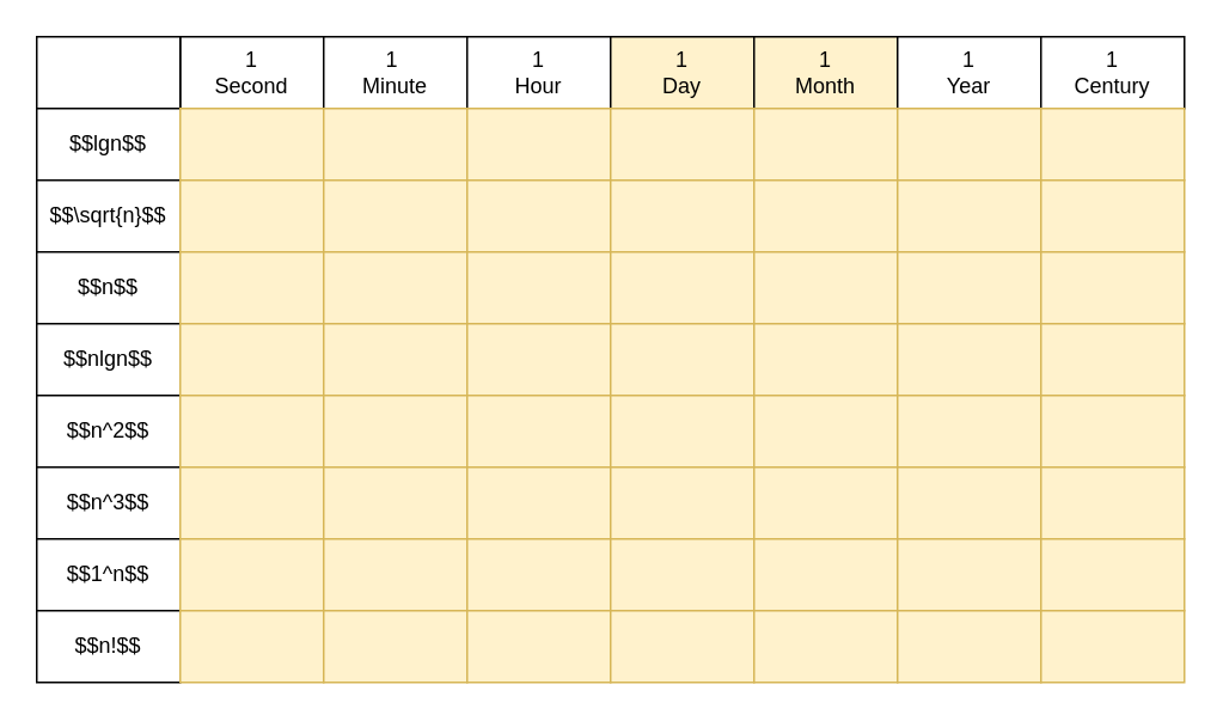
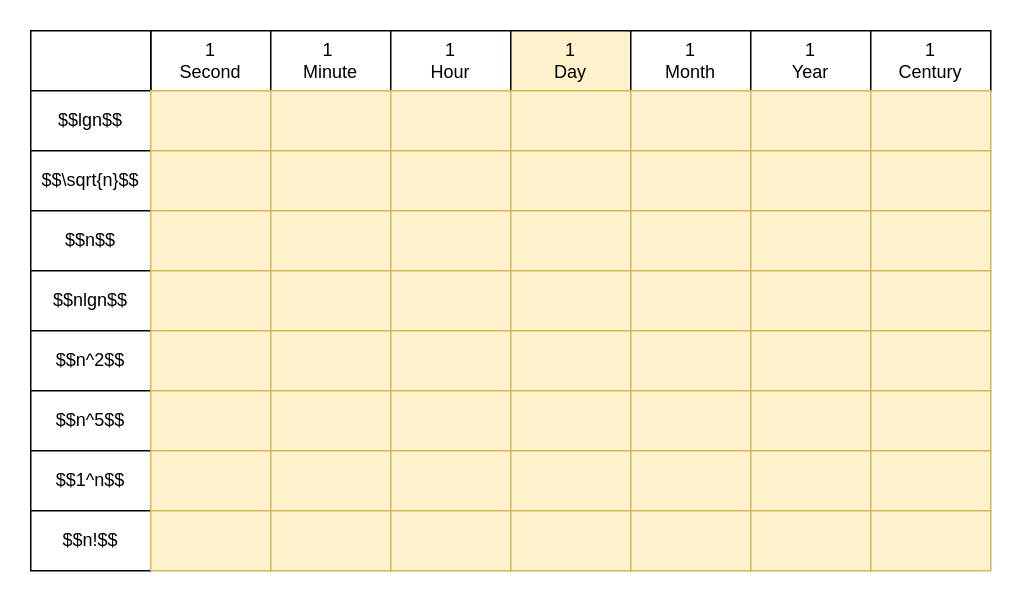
- <mxCell id="6" value="1 &lt;br&gt;Month" style="rounded=0;whiteSpace=wrap;html=1;fillColor=#fff2cc;" vertex="1" parent="1"><mxGeometry x="420" y="20" width="80" height="40" as="geometry" /></mxCell>
+ <mxCell id="6" value="1 &lt;br&gt;Month" style="rounded=0;whiteSpace=wrap;html=1;" vertex="1" parent="1"><mxGeometry x="420" y="20" width="80" height="40" as="geometry" /></mxCell>
- <mxCell id="15" value="$$n^3$$" style="rounded=0;whiteSpace=wrap;html=1;" vertex="1" parent="1"><mxGeometry x="20" y="260" width="80" height="40" as="geometry" /></mxCell>
+ <mxCell id="15" value="$$n^5$$" style="rounded=0;whiteSpace=wrap;html=1;" vertex="1" parent="1"><mxGeometry x="20" y="260" width="80" height="40" as="geometry" /></mxCell>
